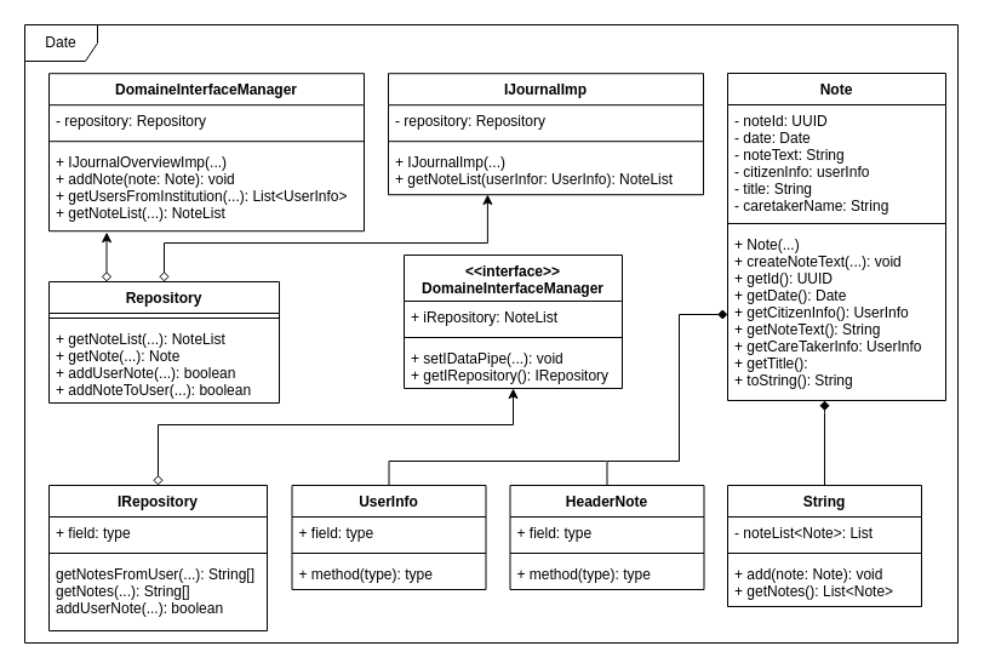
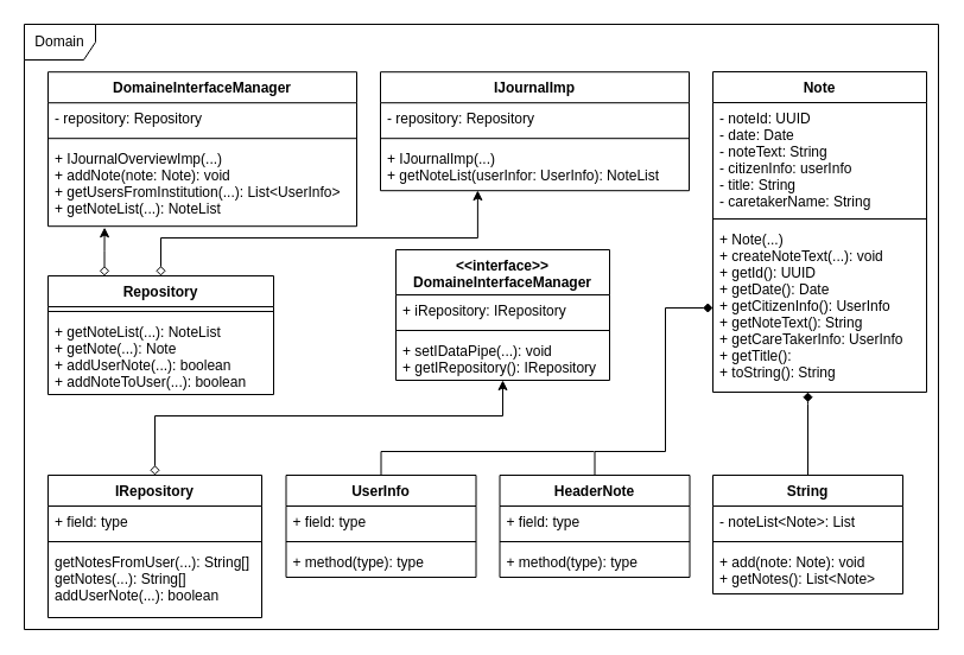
- <mxCell id="2" value="Date" style="shape=umlFrame;whiteSpace=wrap;html=1;" vertex="1" parent="1"><mxGeometry x="20" width="770" height="510" as="geometry" y="20" /></mxCell>
+ <mxCell id="2" value="Domain" style="shape=umlFrame;whiteSpace=wrap;html=1;" vertex="1" parent="1"><mxGeometry x="20" width="770" height="510" as="geometry" y="20" /></mxCell>
- <mxCell id="21" value="+ iRepository: NoteList" style="text;strokeColor=none;fillColor=none;align=left;verticalAlign=top;spacingLeft=4;spacingRight=4;overflow=hidden;rotatable=0;points=[[0,0.5],[1,0.5]];portConstraint=eastwest;" vertex="1" parent="20"><mxGeometry y="38" width="180" height="26" as="geometry" /></mxCell>
+ <mxCell id="21" value="+ iRepository: IRepository" style="text;strokeColor=none;fillColor=none;align=left;verticalAlign=top;spacingLeft=4;spacingRight=4;overflow=hidden;rotatable=0;points=[[0,0.5],[1,0.5]];portConstraint=eastwest;" vertex="1" parent="20"><mxGeometry y="38" width="180" height="26" as="geometry" /></mxCell>
